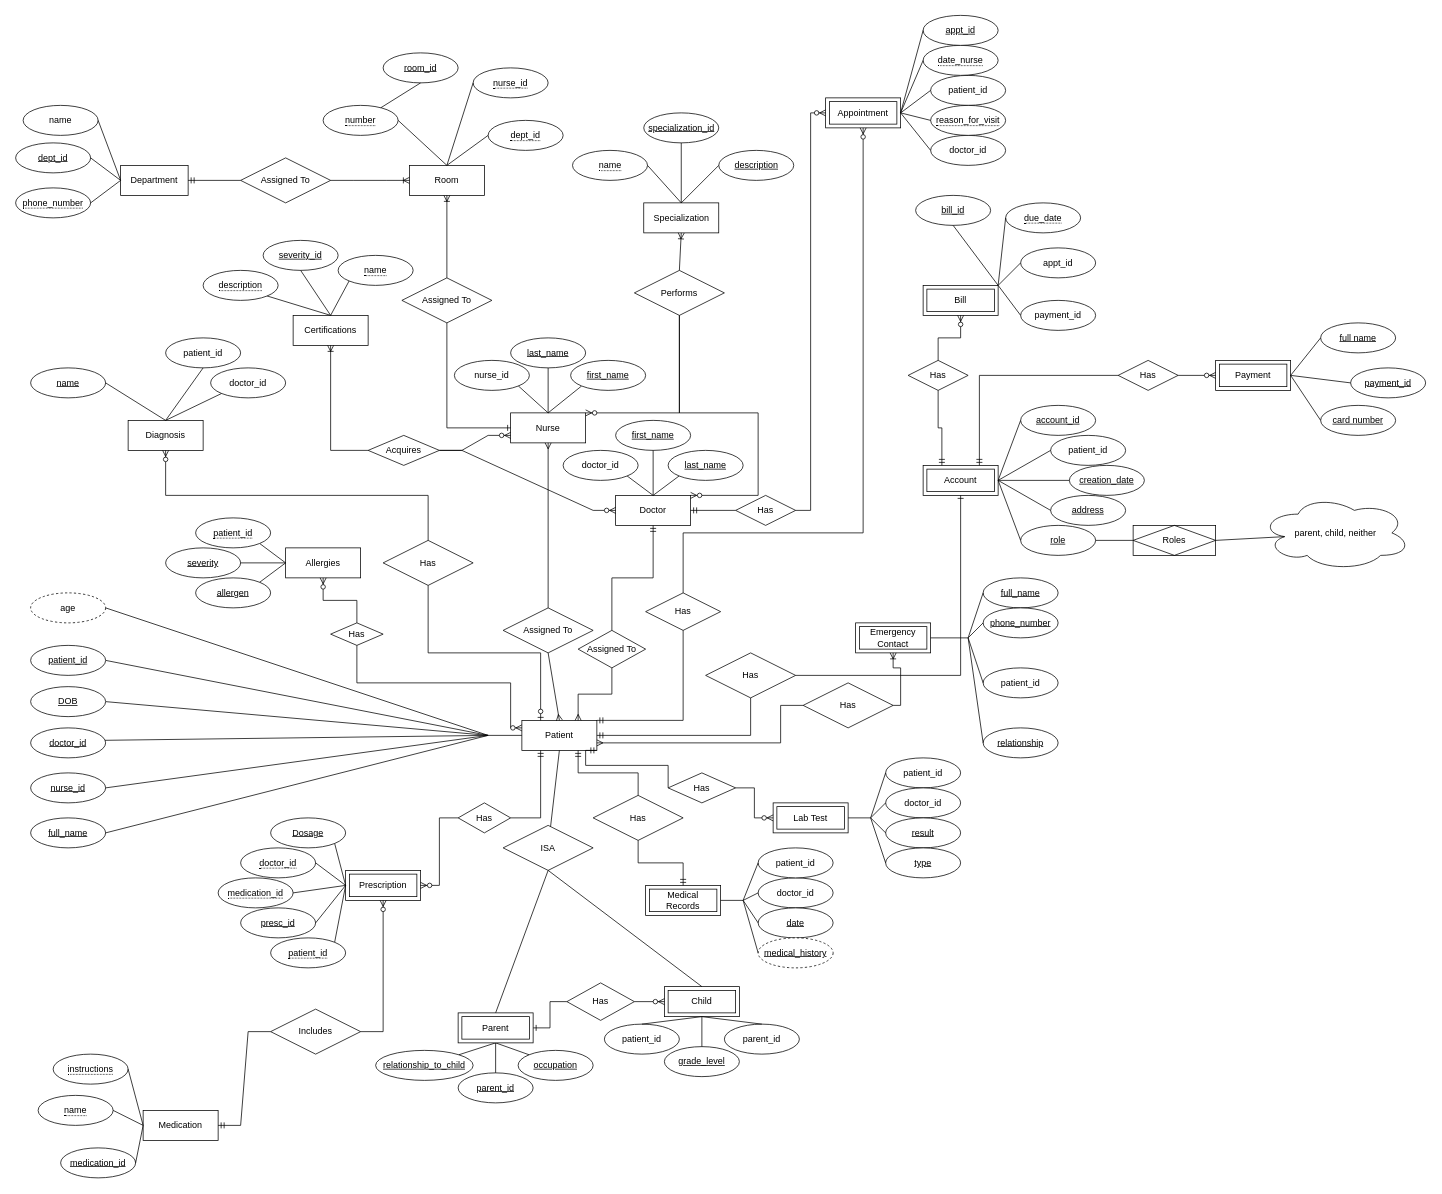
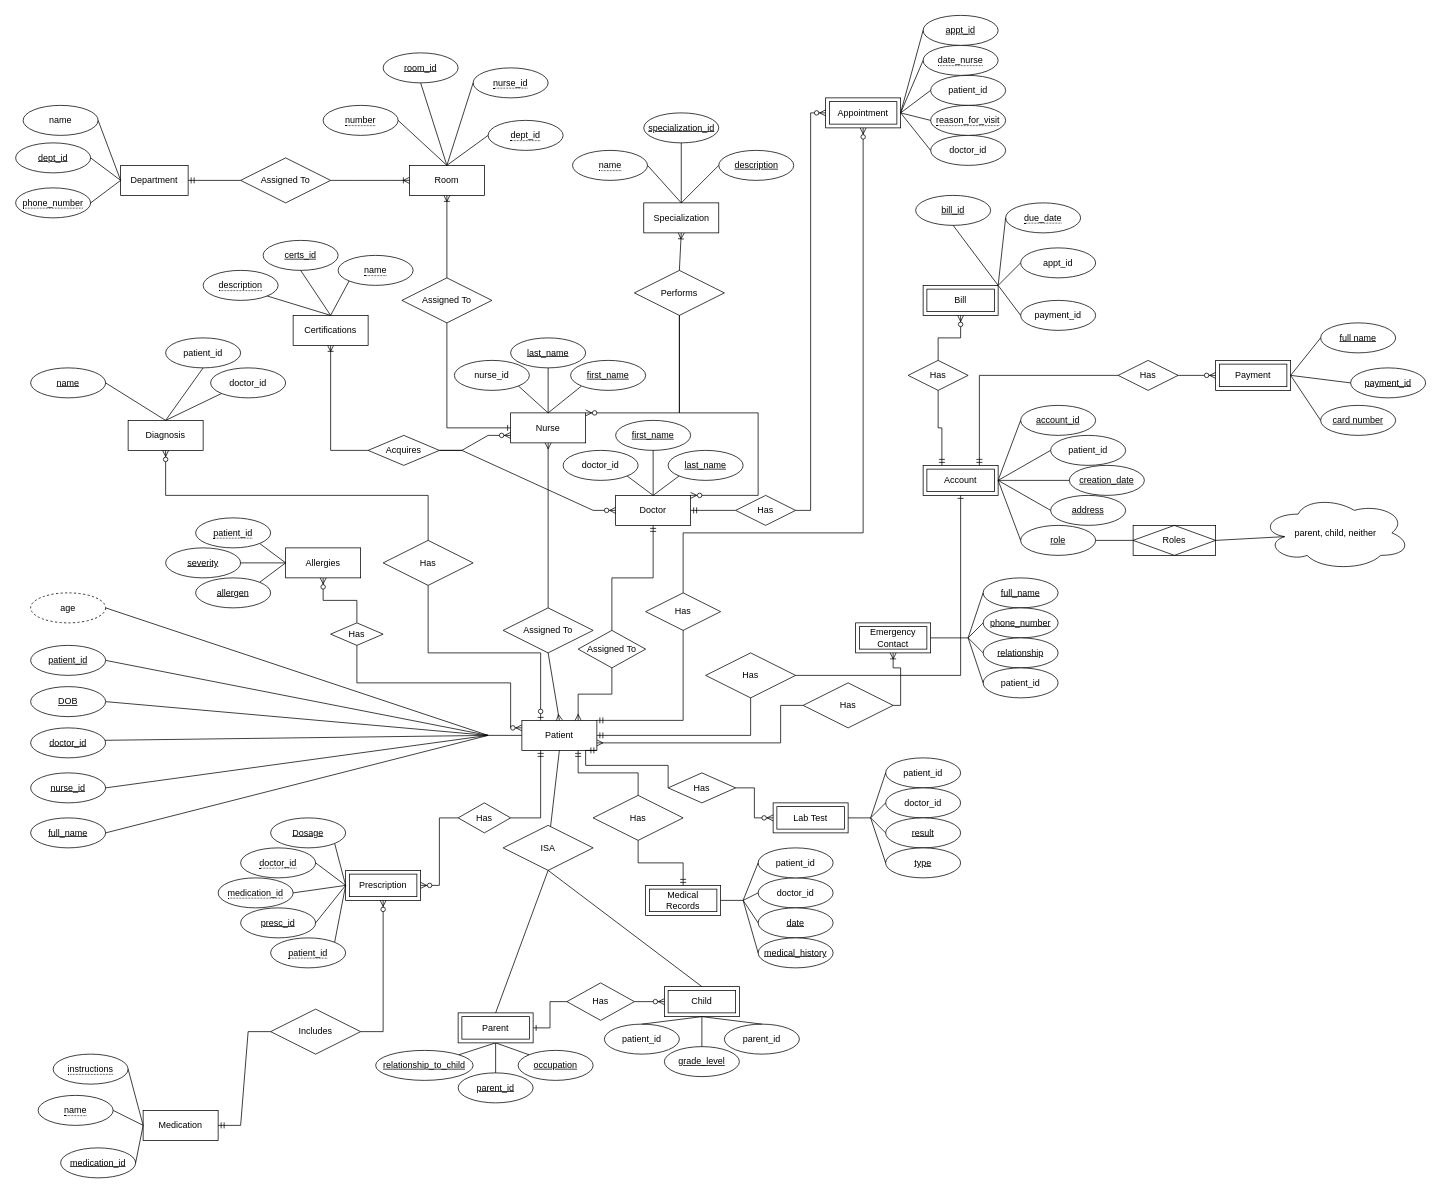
- <mxCell id="160" value="" style="endArrow=none;html=1;rounded=0;exitX=0.5;exitY=1;exitDx=0;exitDy=0;" edge="1" parent="1" source="156" target="157"><mxGeometry relative="1" as="geometry"><mxPoint x="540" y="290" as="sourcePoint" /><mxPoint x="700" y="290" as="targetPoint" /></mxGeometry></mxCell>
+ <mxCell id="160" value="" style="endArrow=none;html=1;rounded=0;exitX=0.5;exitY=1;exitDx=0;exitDy=0;entryX=0.5;entryY=0;entryDx=0;entryDy=0;" edge="1" parent="1" source="156" target="152"><mxGeometry relative="1" as="geometry"><mxPoint x="540" y="290" as="sourcePoint" /><mxPoint x="700" y="290" as="targetPoint" /></mxGeometry></mxCell>
- <mxCell id="235" value="severity_id" style="ellipse;whiteSpace=wrap;html=1;align=center;fontStyle=4;" vertex="1" parent="1"><mxGeometry x="350" y="320" width="100" height="40" as="geometry" /></mxCell>
+ <mxCell id="235" value="certs_id" style="ellipse;whiteSpace=wrap;html=1;align=center;fontStyle=4;" vertex="1" parent="1"><mxGeometry x="350" y="320" width="100" height="40" as="geometry" /></mxCell>
- <mxCell id="64" value="relationship" style="ellipse;whiteSpace=wrap;html=1;align=center;fontStyle=4;" vertex="1" parent="1"><mxGeometry x="1310" y="970" width="100" height="40" as="geometry" /></mxCell>
+ <mxCell id="64" value="relationship" style="ellipse;whiteSpace=wrap;html=1;align=center;fontStyle=4;" vertex="1" parent="1"><mxGeometry x="1310" y="850" width="100" height="40" as="geometry" /></mxCell>
- <mxCell id="83" value="medical_history" style="ellipse;whiteSpace=wrap;html=1;align=center;fontStyle=4;dashed=1;" vertex="1" parent="1"><mxGeometry x="1010" y="1250" width="100" height="40" as="geometry" /></mxCell>
+ <mxCell id="83" value="medical_history" style="ellipse;whiteSpace=wrap;html=1;align=center;fontStyle=4;" vertex="1" parent="1"><mxGeometry x="1010" y="1250" width="100" height="40" as="geometry" /></mxCell>
